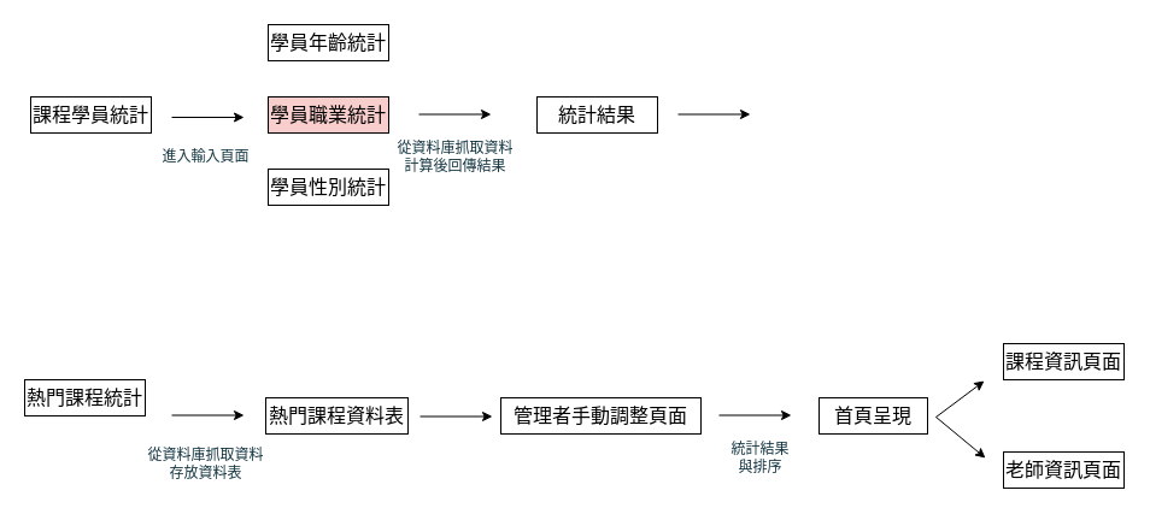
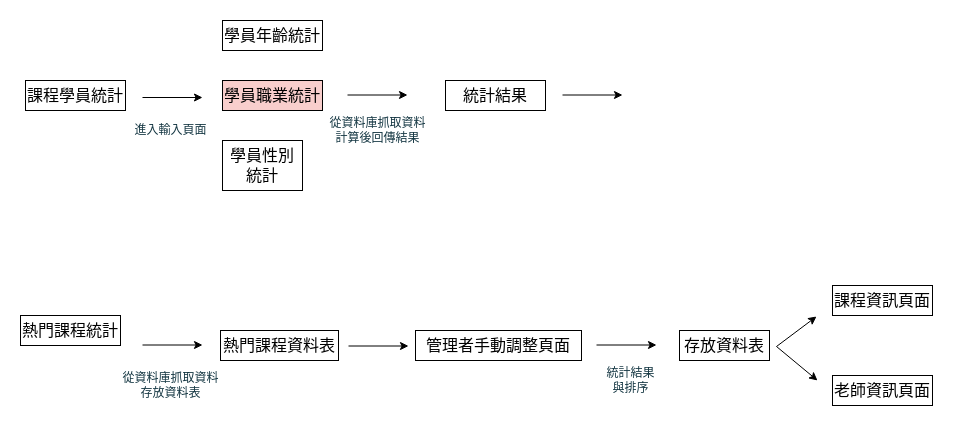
- <mxCell id="5" value="&lt;span style=&quot;font-size: 16px&quot;&gt;學員性別統計&lt;/span&gt;" style="rounded=0;whiteSpace=wrap;html=1;" parent="1" vertex="1"><mxGeometry x="222" y="140" width="100" height="30" as="geometry" /></mxCell>
+ <mxCell id="5" value="&lt;span style=&quot;font-size: 16px&quot;&gt;學員性別統計&lt;/span&gt;" style="rounded=0;whiteSpace=wrap;html=1;" parent="1" vertex="1"><mxGeometry x="222" y="140" width="80" height="50" as="geometry" /></mxCell>
- <mxCell id="22" value="&lt;span style=&quot;font-size: 16px&quot;&gt;首頁呈現&lt;br&gt;&lt;/span&gt;" style="rounded=0;whiteSpace=wrap;html=1;" parent="1" vertex="1"><mxGeometry x="679" y="330" width="90" height="30" as="geometry" /></mxCell>
+ <mxCell id="22" value="&lt;span style=&quot;font-size: 16px&quot;&gt;存放資料表&lt;br&gt;&lt;/span&gt;" style="rounded=0;whiteSpace=wrap;html=1;" parent="1" vertex="1"><mxGeometry x="679" y="330" width="90" height="30" as="geometry" /></mxCell>
